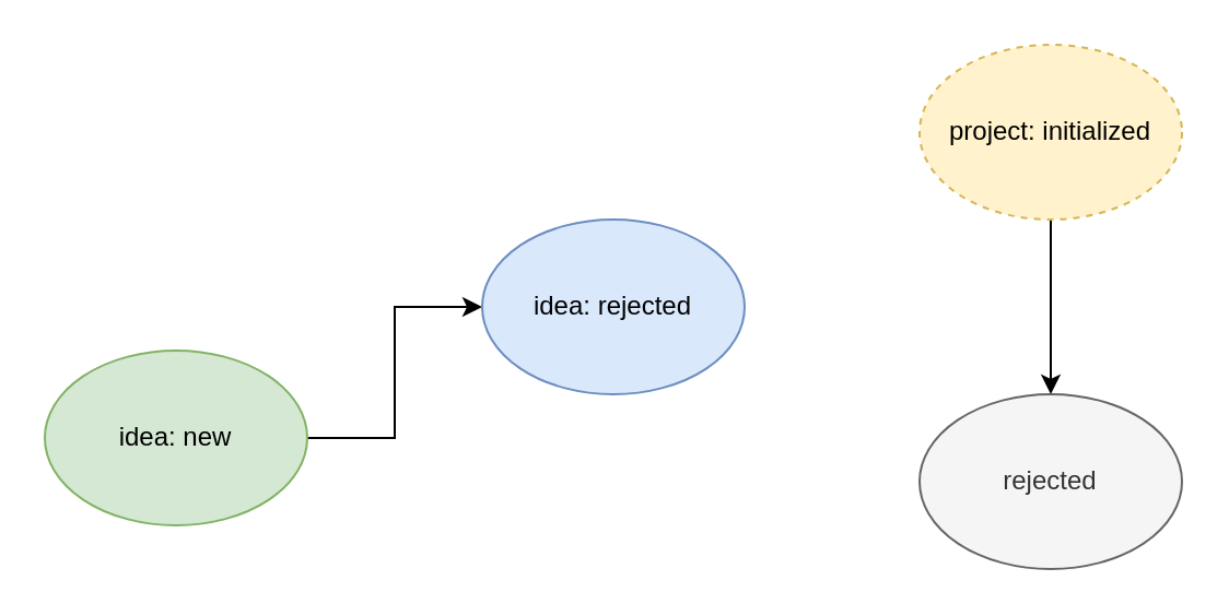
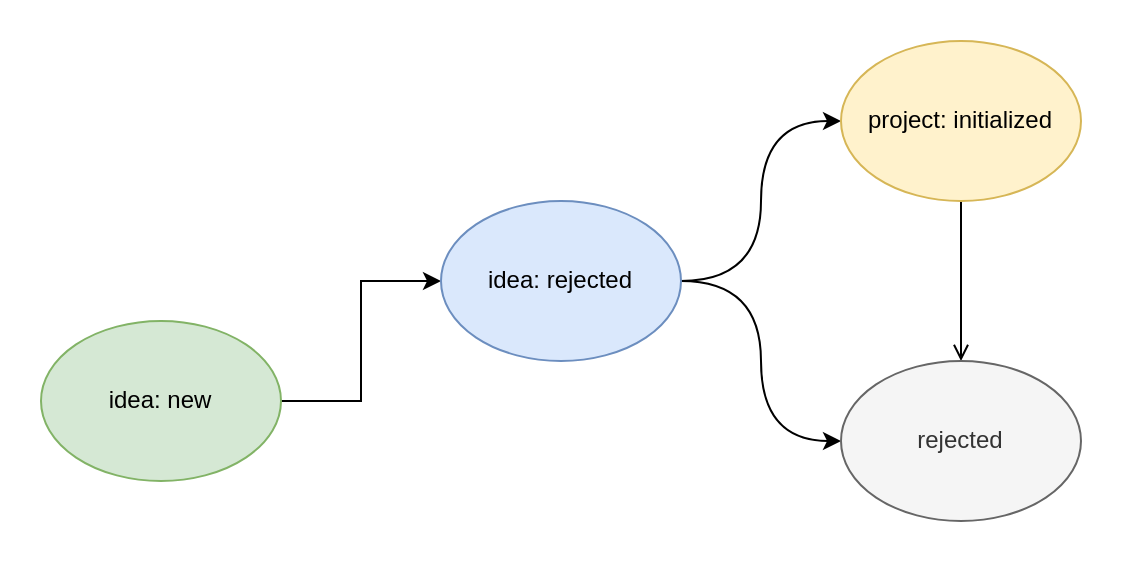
- <mxCell id="8" value="project: initialized" style="ellipse;whiteSpace=wrap;html=1;fillColor=#fff2cc;strokeColor=#d6b656;dashed=1;" vertex="1" parent="1"><mxGeometry x="420" y="20" width="120" height="80" as="geometry" /></mxCell>
+ <mxCell id="8" value="project: initialized" style="ellipse;whiteSpace=wrap;html=1;fillColor=#fff2cc;strokeColor=#d6b656;" vertex="1" parent="1"><mxGeometry x="420" y="20" width="120" height="80" as="geometry" /></mxCell>
+ <mxCell id="4" value="" style="edgeStyle=orthogonalEdgeStyle;curved=1;orthogonalLoop=1;jettySize=auto;html=1;strokeColor=#000000;" edge="1" parent="1" source="6" target="8"><mxGeometry relative="1" as="geometry" /></mxCell>
- <mxCell id="7" value="" style="edgeStyle=orthogonalEdgeStyle;curved=1;orthogonalLoop=1;jettySize=auto;html=1;strokeColor=#000000;" edge="1" parent="1" source="8" target="9"><mxGeometry relative="1" as="geometry" /></mxCell>
+ <mxCell id="7" value="" style="edgeStyle=orthogonalEdgeStyle;curved=1;orthogonalLoop=1;jettySize=auto;html=1;strokeColor=#000000;endArrow=open;" edge="1" parent="1" source="8" target="9"><mxGeometry relative="1" as="geometry" /></mxCell>
+ <mxCell id="5" style="edgeStyle=orthogonalEdgeStyle;curved=1;orthogonalLoop=1;jettySize=auto;html=1;strokeColor=#000000;" edge="1" parent="1" source="6" target="9"><mxGeometry relative="1" as="geometry" /></mxCell>
